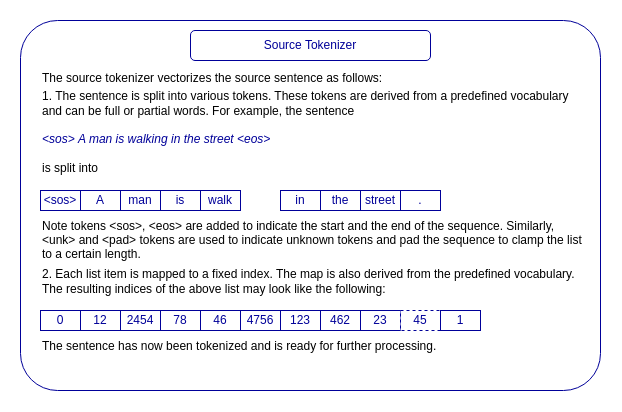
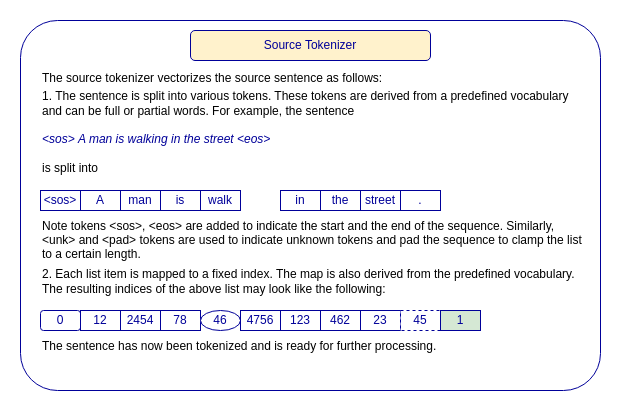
- <mxCell id="6" value="&lt;font color=&quot;#000099&quot;&gt;Source Tokenizer&lt;/font&gt;" style="rounded=1;whiteSpace=wrap;html=1;strokeColor=#000099;" parent="1" vertex="1"><mxGeometry x="190" y="30" width="240" height="30" as="geometry" /></mxCell>
+ <mxCell id="6" value="&lt;font color=&quot;#000099&quot;&gt;Source Tokenizer&lt;/font&gt;" style="rounded=1;whiteSpace=wrap;html=1;strokeColor=#000099;fillColor=#fff2cc;" parent="1" vertex="1"><mxGeometry x="190" y="30" width="240" height="30" as="geometry" /></mxCell>
- <mxCell id="18" value="&lt;font color=&quot;#000099&quot;&gt;0&lt;/font&gt;" style="rounded=0;whiteSpace=wrap;html=1;strokeColor=#000099;" parent="17" vertex="1"><mxGeometry width="40" height="20" as="geometry" /></mxCell>
+ <mxCell id="18" value="&lt;font color=&quot;#000099&quot;&gt;0&lt;/font&gt;" style="whiteSpace=wrap;html=1;strokeColor=#000099;rounded=1;" parent="17" vertex="1"><mxGeometry width="40" height="20" as="geometry" /></mxCell>
- <mxCell id="22" value="&lt;font color=&quot;#000099&quot;&gt;46&lt;/font&gt;" style="rounded=0;whiteSpace=wrap;html=1;strokeColor=#000099;" parent="17" vertex="1"><mxGeometry x="160" width="40" height="20" as="geometry" /></mxCell>
+ <mxCell id="22" value="&lt;font color=&quot;#000099&quot;&gt;46&lt;/font&gt;" style="ellipse;whiteSpace=wrap;html=1;strokeColor=#000099;" parent="17" vertex="1"><mxGeometry x="160" width="40" height="20" as="geometry" /></mxCell>
- <mxCell id="28" value="&lt;font color=&quot;#000099&quot;&gt;1&lt;/font&gt;" style="rounded=0;whiteSpace=wrap;html=1;strokeColor=#000099;" parent="17" vertex="1"><mxGeometry x="400" width="40" height="20" as="geometry" /></mxCell>
+ <mxCell id="28" value="&lt;font color=&quot;#000099&quot;&gt;1&lt;/font&gt;" style="rounded=0;whiteSpace=wrap;html=1;strokeColor=#000099;fillColor=#d5e8d4;" parent="17" vertex="1"><mxGeometry x="400" width="40" height="20" as="geometry" /></mxCell>
